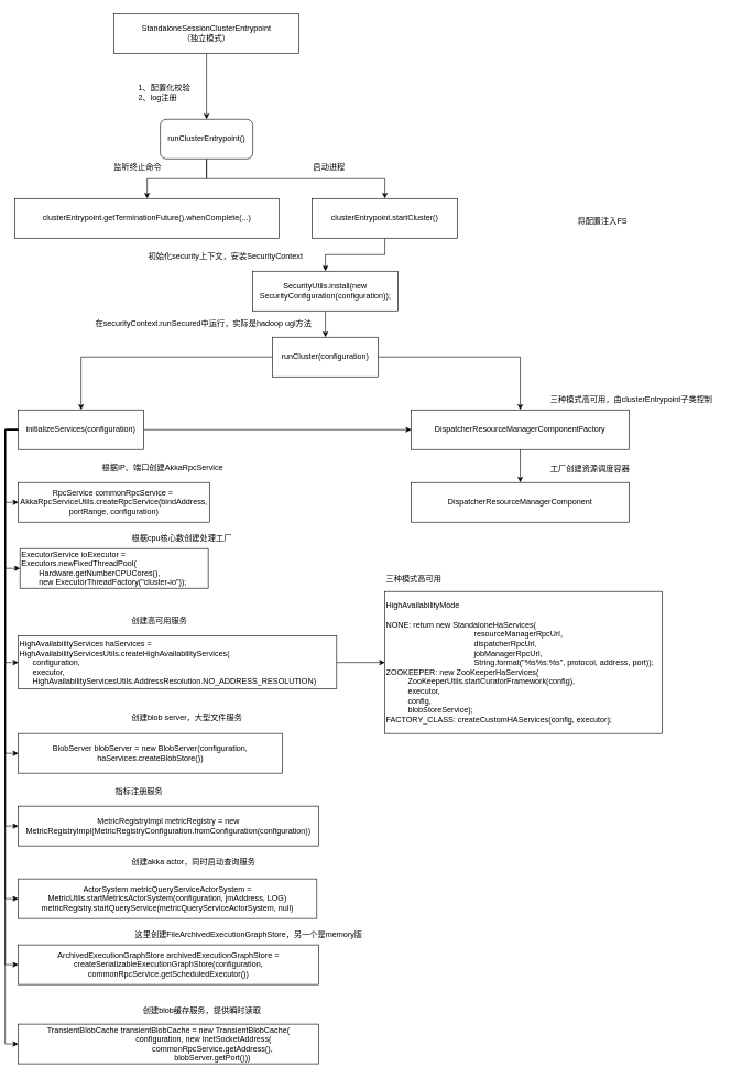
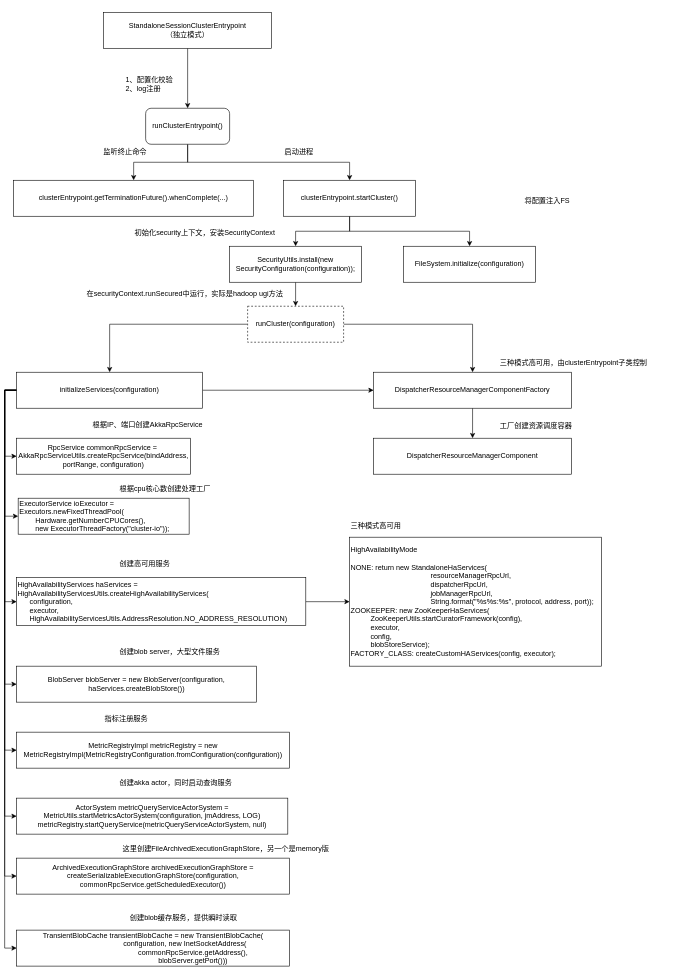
+ <mxCell id="5" style="edgeStyle=orthogonalEdgeStyle;rounded=0;orthogonalLoop=1;jettySize=auto;html=1;labelBackgroundColor=none;fontSize=12;" parent="1" source="7" target="9" edge="1"><mxGeometry relative="1" as="geometry" /></mxCell>
+ <mxCell id="9" value="FileSystem.initialize(configuration)" style="rounded=0;whiteSpace=wrap;html=1;labelBackgroundColor=none;fontSize=12;" parent="1" vertex="1"><mxGeometry x="670" y="410" width="220" height="60" as="geometry" /></mxCell>
- <mxCell id="14" value="runCluster(configuration)" style="rounded=0;whiteSpace=wrap;html=1;labelBackgroundColor=none;fontSize=12;" parent="1" vertex="1"><mxGeometry x="410" y="510" width="160" height="60" as="geometry" /></mxCell>
+ <mxCell id="14" value="runCluster(configuration)" style="rounded=0;whiteSpace=wrap;html=1;labelBackgroundColor=none;fontSize=12;dashed=1;" parent="1" vertex="1"><mxGeometry x="410" y="510" width="160" height="60" as="geometry" /></mxCell>
- <mxCell id="33" value="initializeServices(configuration)" style="rounded=0;whiteSpace=wrap;html=1;labelBackgroundColor=none;fontSize=12;" parent="1" vertex="1"><mxGeometry x="25" y="620" width="190" height="60" as="geometry" /></mxCell>
+ <mxCell id="33" value="initializeServices(configuration)" style="rounded=0;whiteSpace=wrap;html=1;labelBackgroundColor=none;fontSize=12;" parent="1" vertex="1"><mxGeometry x="25" y="620" width="310" height="60" as="geometry" /></mxCell>
